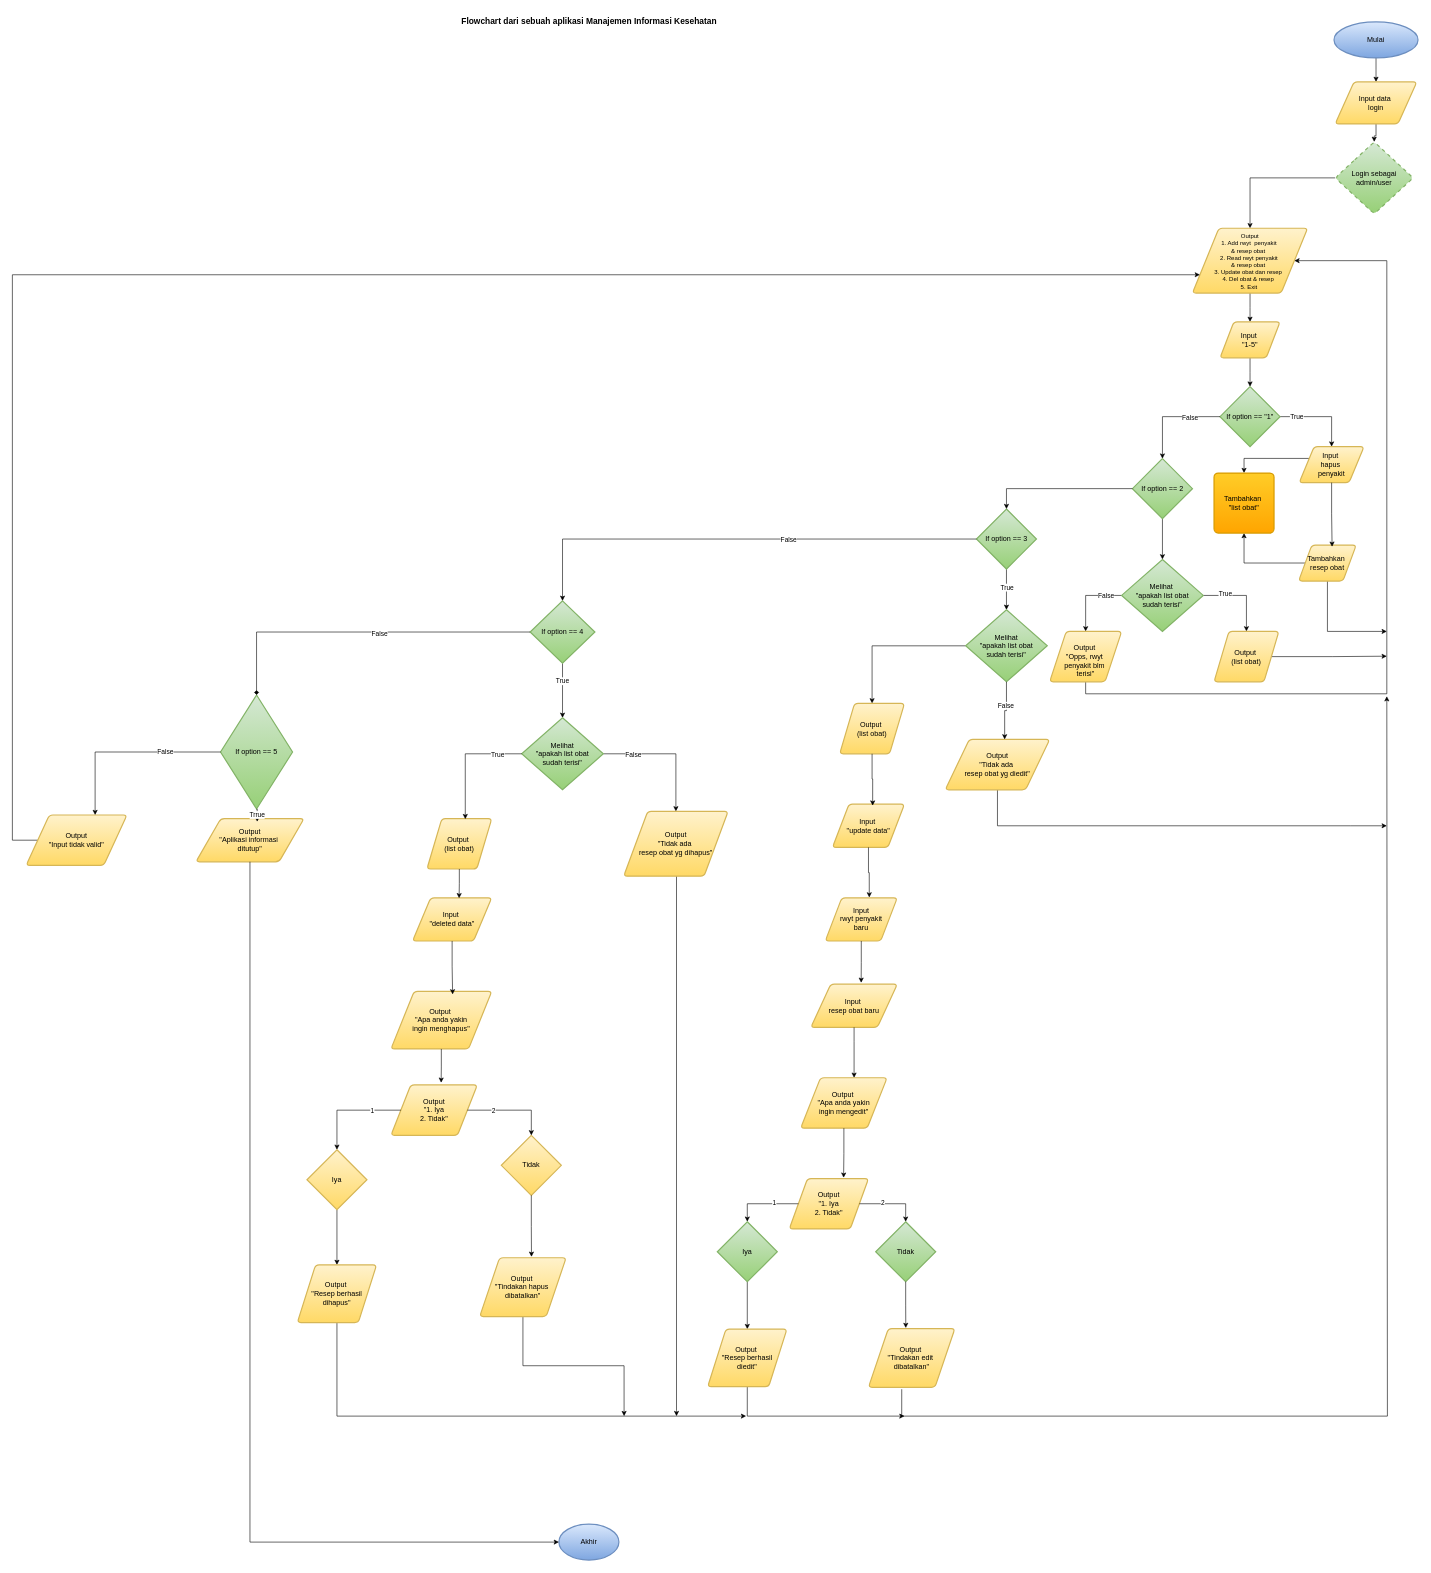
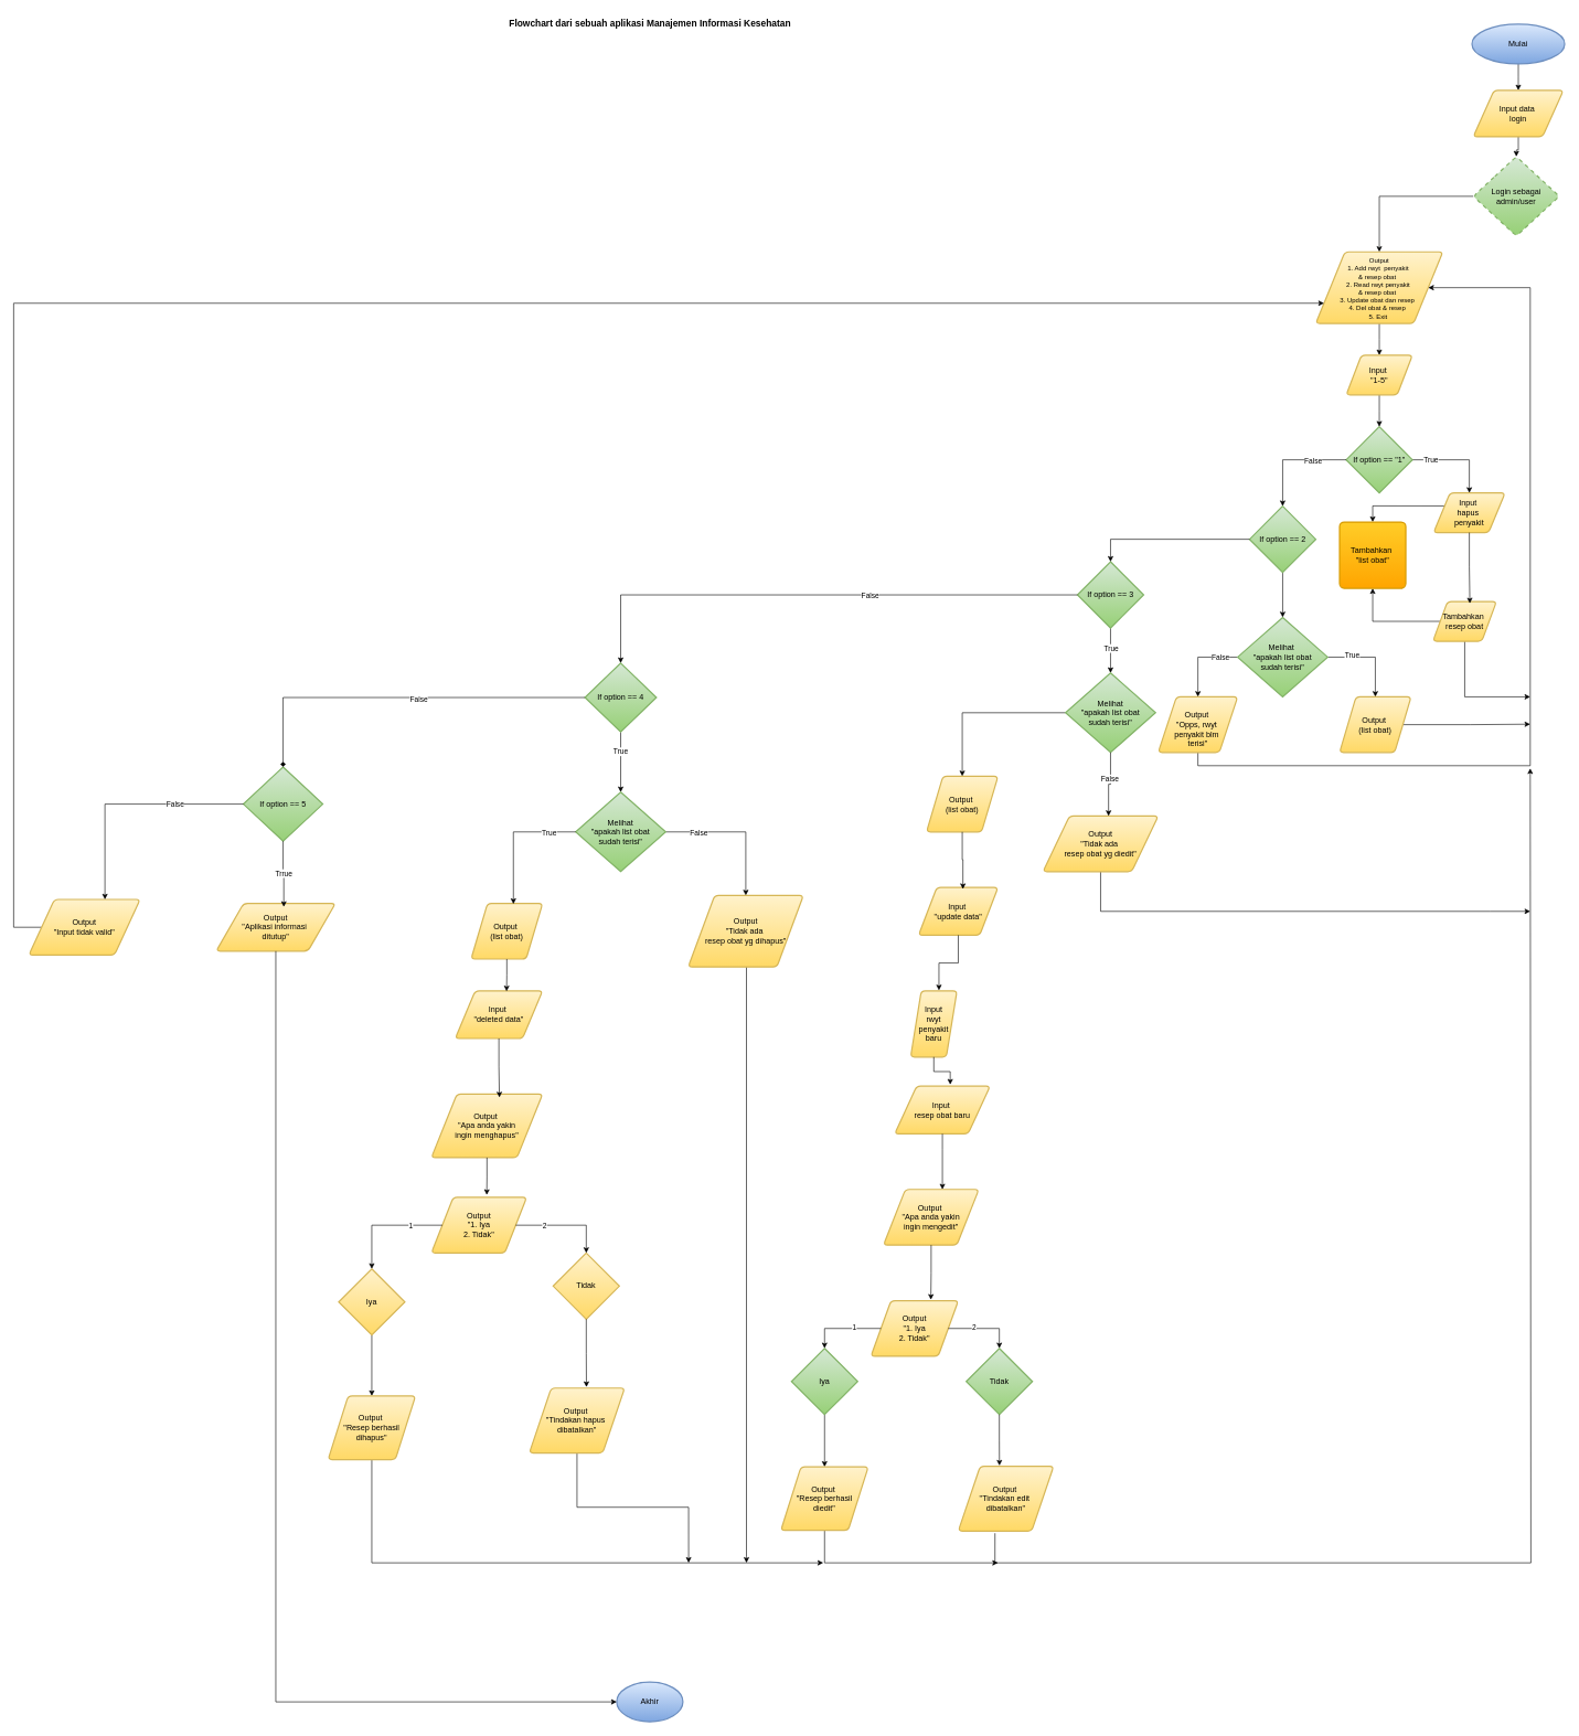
- <mxCell id="101" value="If option == 5" style="strokeWidth=2;html=1;shape=mxgraph.flowchart.decision;whiteSpace=wrap;fillColor=#d5e8d4;gradientColor=#97d077;strokeColor=#82b366;" vertex="1" parent="1"><mxGeometry x="367" y="1158" width="120" height="190" as="geometry" /></mxCell>
+ <mxCell id="101" value="If option == 5" style="strokeWidth=2;html=1;shape=mxgraph.flowchart.decision;whiteSpace=wrap;fillColor=#d5e8d4;gradientColor=#97d077;strokeColor=#82b366;" vertex="1" parent="1"><mxGeometry x="367" y="1158" width="120" height="112" as="geometry" /></mxCell>
- <mxCell id="49" value="Input&lt;div&gt;rwyt penyakit&lt;/div&gt;&lt;div&gt;baru&lt;/div&gt;" style="shape=parallelogram;html=1;strokeWidth=2;perimeter=parallelogramPerimeter;whiteSpace=wrap;rounded=1;arcSize=12;size=0.23;fillColor=#fff2cc;gradientColor=#ffd966;strokeColor=#d6b656;" vertex="1" parent="1"><mxGeometry x="1375" y="1496" width="120" height="72" as="geometry" /></mxCell>
+ <mxCell id="49" value="Input&lt;div&gt;rwyt penyakit&lt;/div&gt;&lt;div&gt;baru&lt;/div&gt;" style="shape=parallelogram;html=1;strokeWidth=2;perimeter=parallelogramPerimeter;whiteSpace=wrap;rounded=1;arcSize=12;size=0.23;fillColor=#fff2cc;gradientColor=#ffd966;strokeColor=#d6b656;" vertex="1" parent="1"><mxGeometry x="1375" y="1496" width="70" height="100" as="geometry" /></mxCell>
